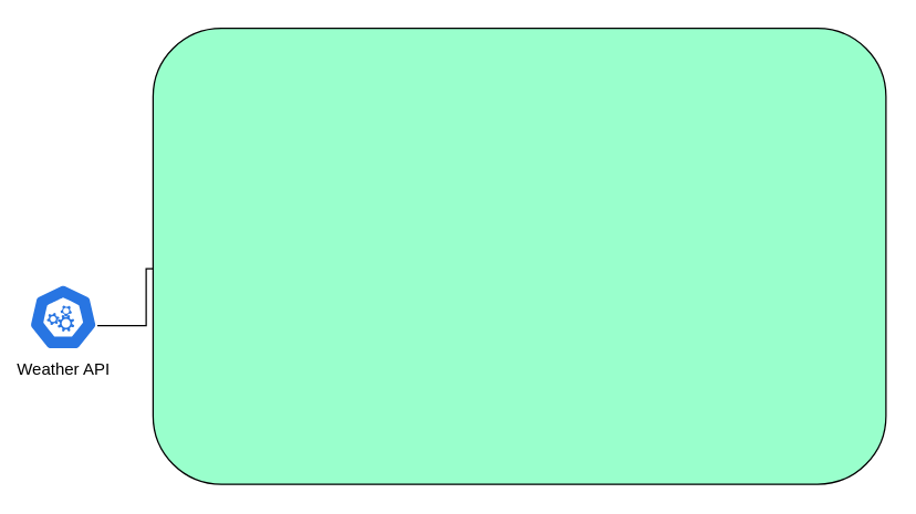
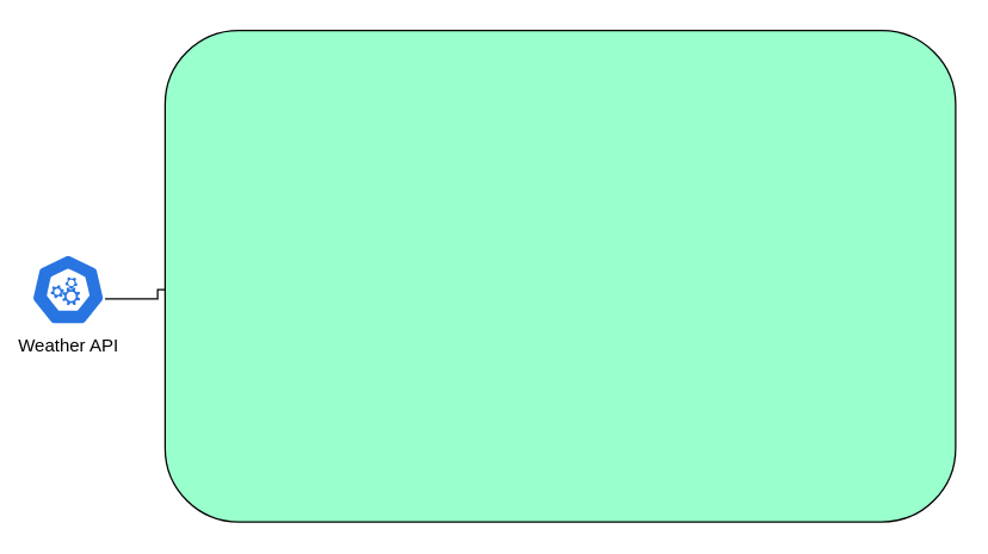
- <mxCell id="3" value="Weather API" style="aspect=fixed;sketch=0;html=1;dashed=0;whitespace=wrap;verticalLabelPosition=bottom;verticalAlign=top;fillColor=#2875E2;strokeColor=#ffffff;points=[[0.005,0.63,0],[0.1,0.2,0],[0.9,0.2,0],[0.5,0,0],[0.995,0.63,0],[0.72,0.99,0],[0.5,1,0],[0.28,0.99,0]];shape=mxgraph.kubernetes.icon2;prIcon=api" vertex="1" parent="1"><mxGeometry x="20" y="205" width="50" height="48" as="geometry" /></mxCell>
+ <mxCell id="3" value="Weather API" style="aspect=fixed;sketch=0;html=1;dashed=0;whitespace=wrap;verticalLabelPosition=bottom;verticalAlign=top;fillColor=#2875E2;strokeColor=#ffffff;points=[[0.005,0.63,0],[0.1,0.2,0],[0.9,0.2,0],[0.5,0,0],[0.995,0.63,0],[0.72,0.99,0],[0.5,1,0],[0.28,0.99,0]];shape=mxgraph.kubernetes.icon2;prIcon=api" vertex="1" parent="1"><mxGeometry x="20" y="170" width="50" height="48" as="geometry" /></mxCell>
